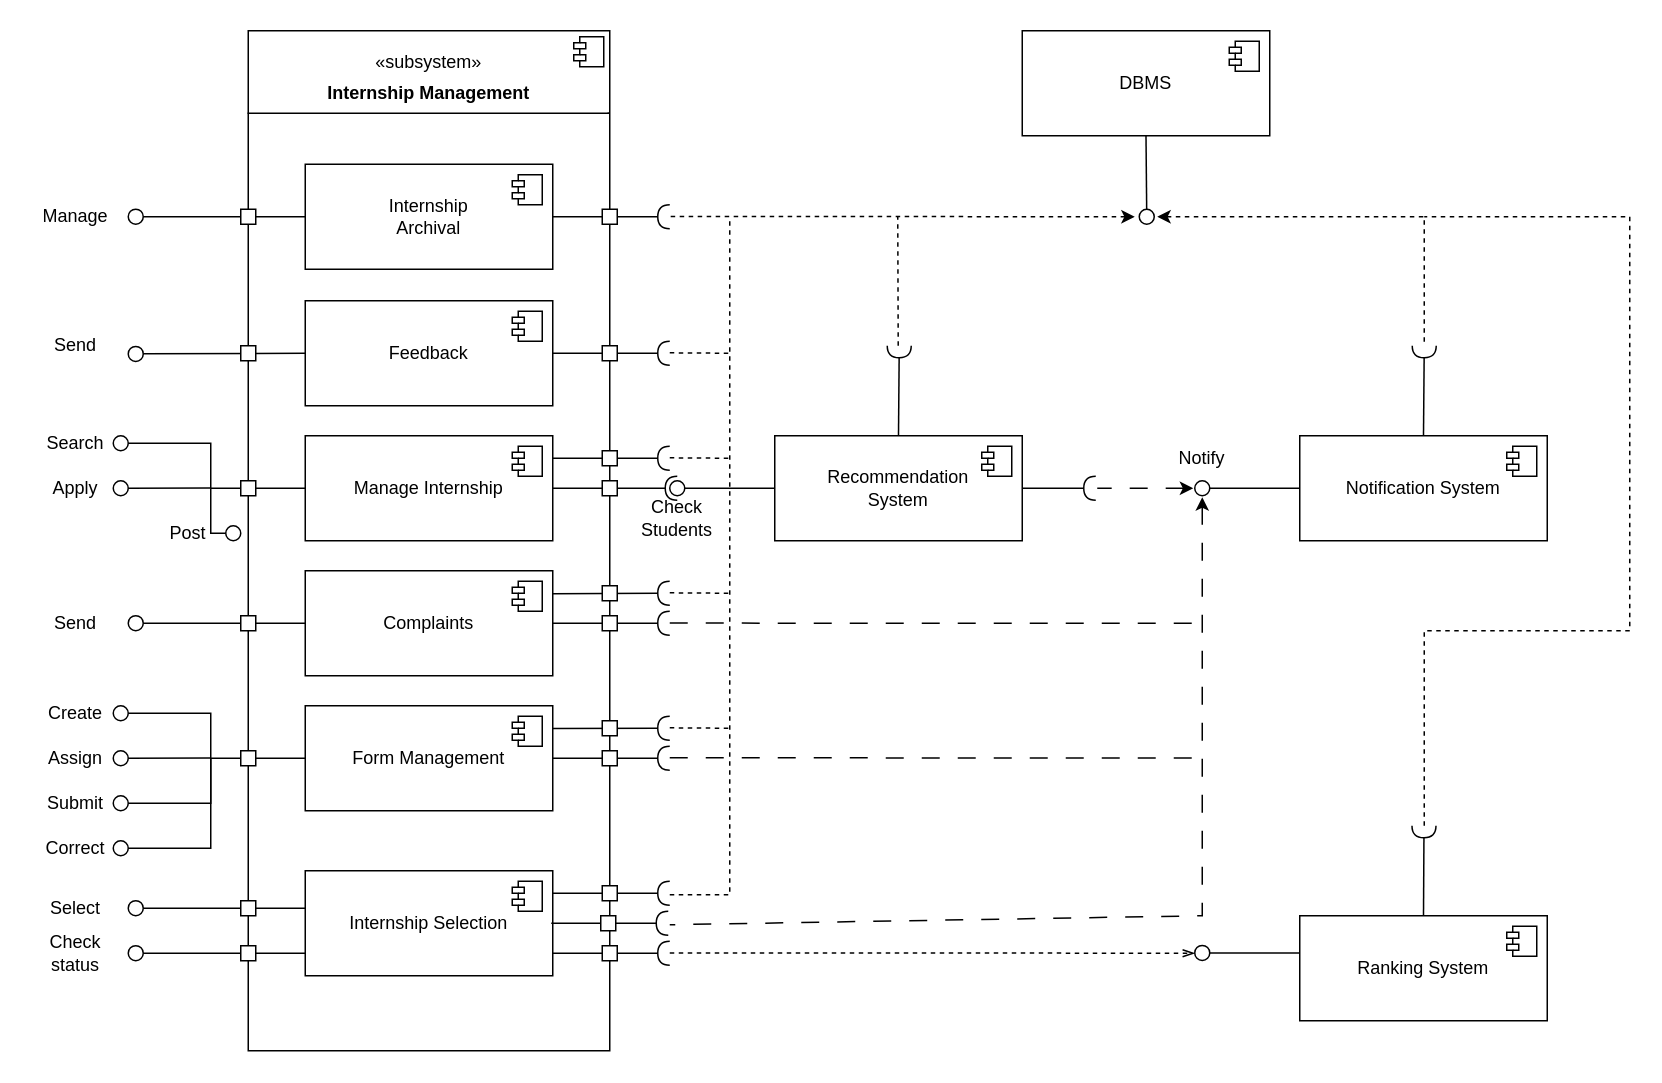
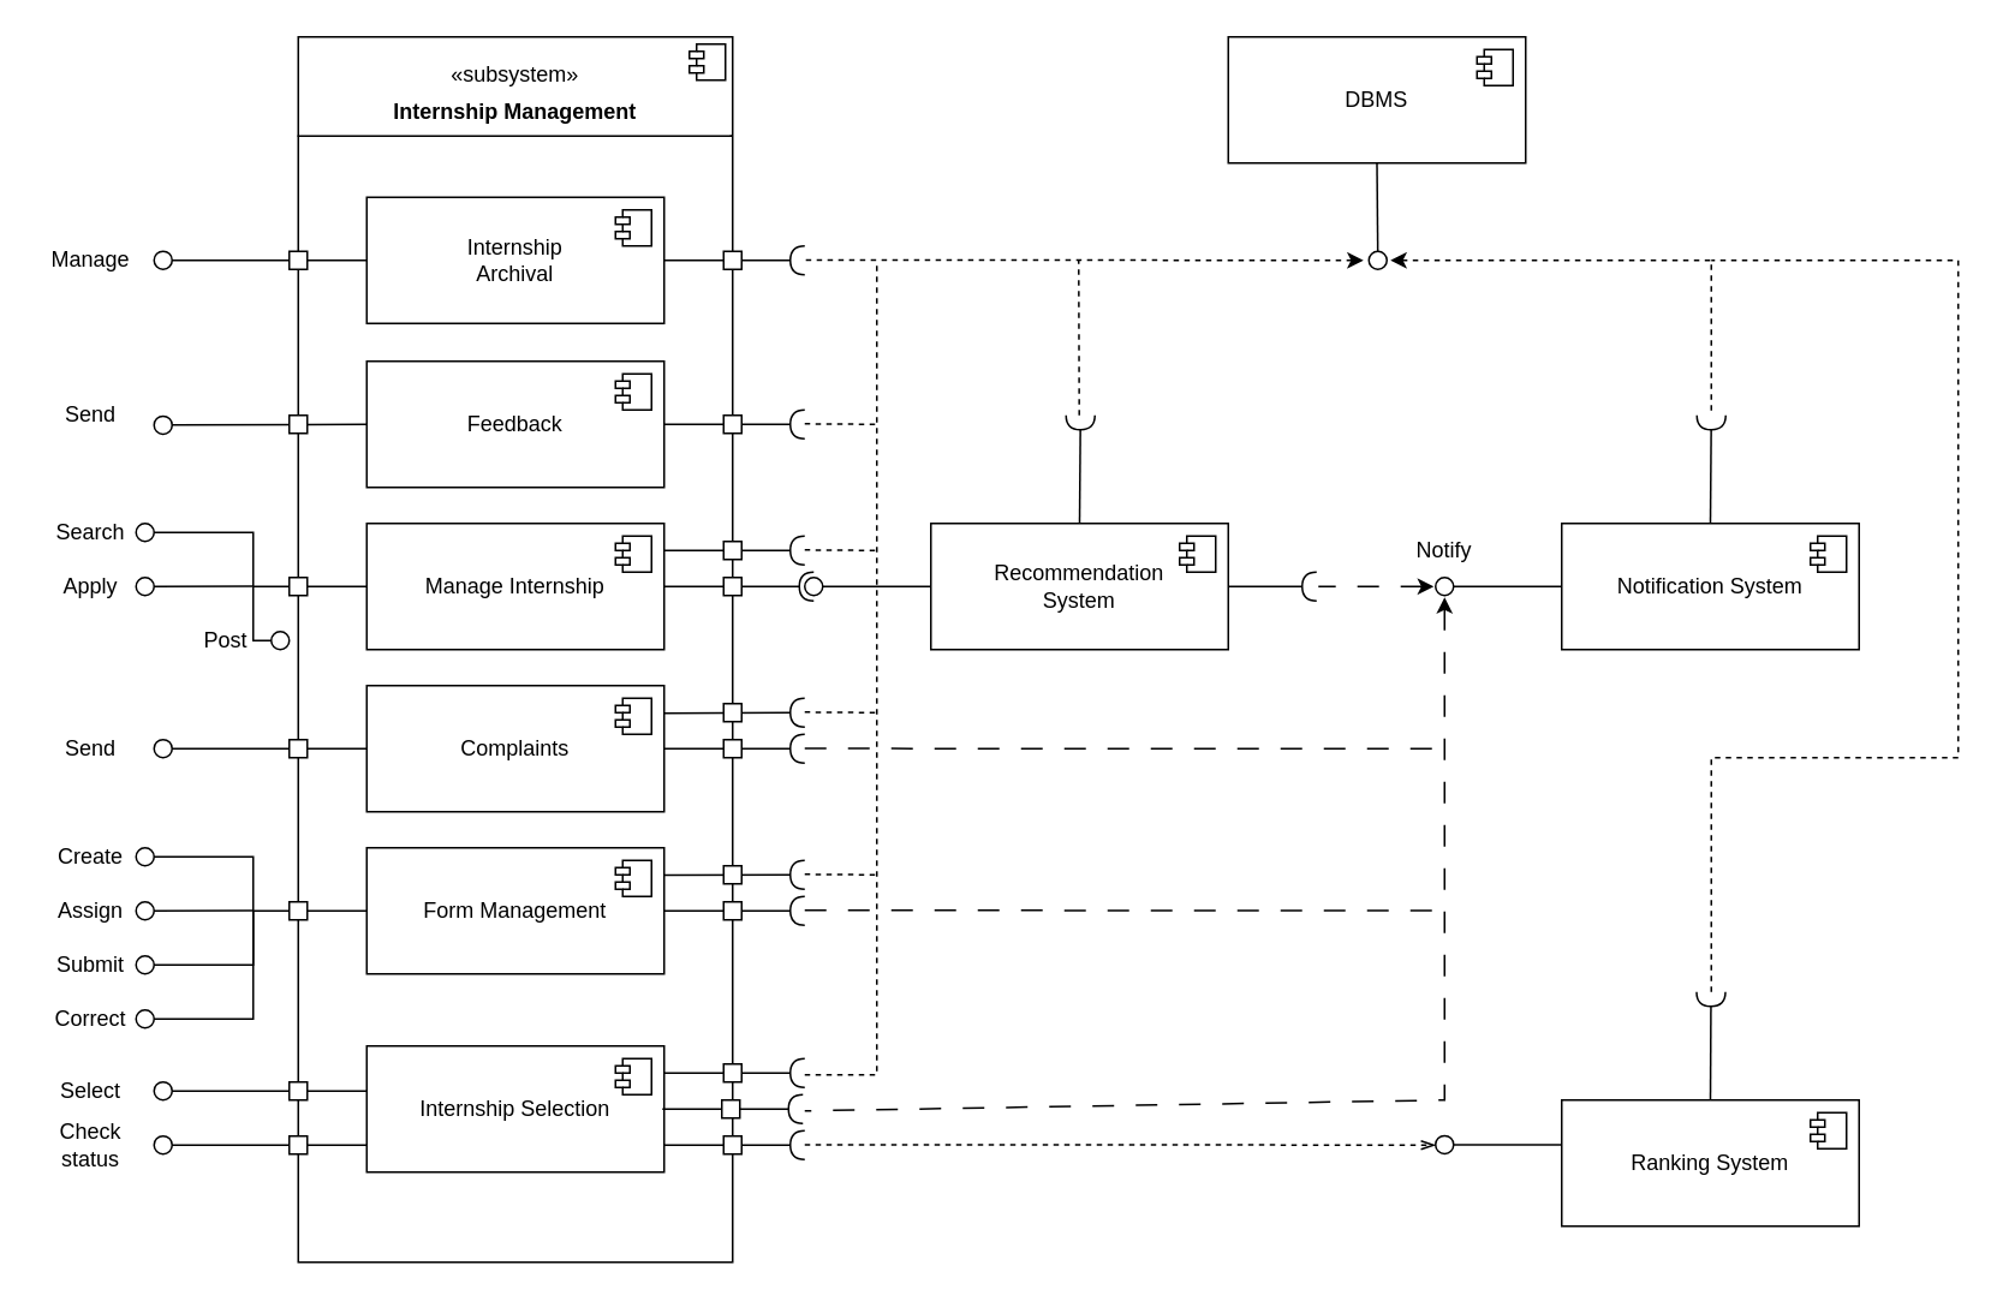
- <mxCell id="14" value="Check Students" style="text;html=1;align=center;verticalAlign=middle;whiteSpace=wrap;rounded=0;" parent="1" vertex="1"><mxGeometry x="421" y="330" width="60" height="30" as="geometry" /></mxCell>
